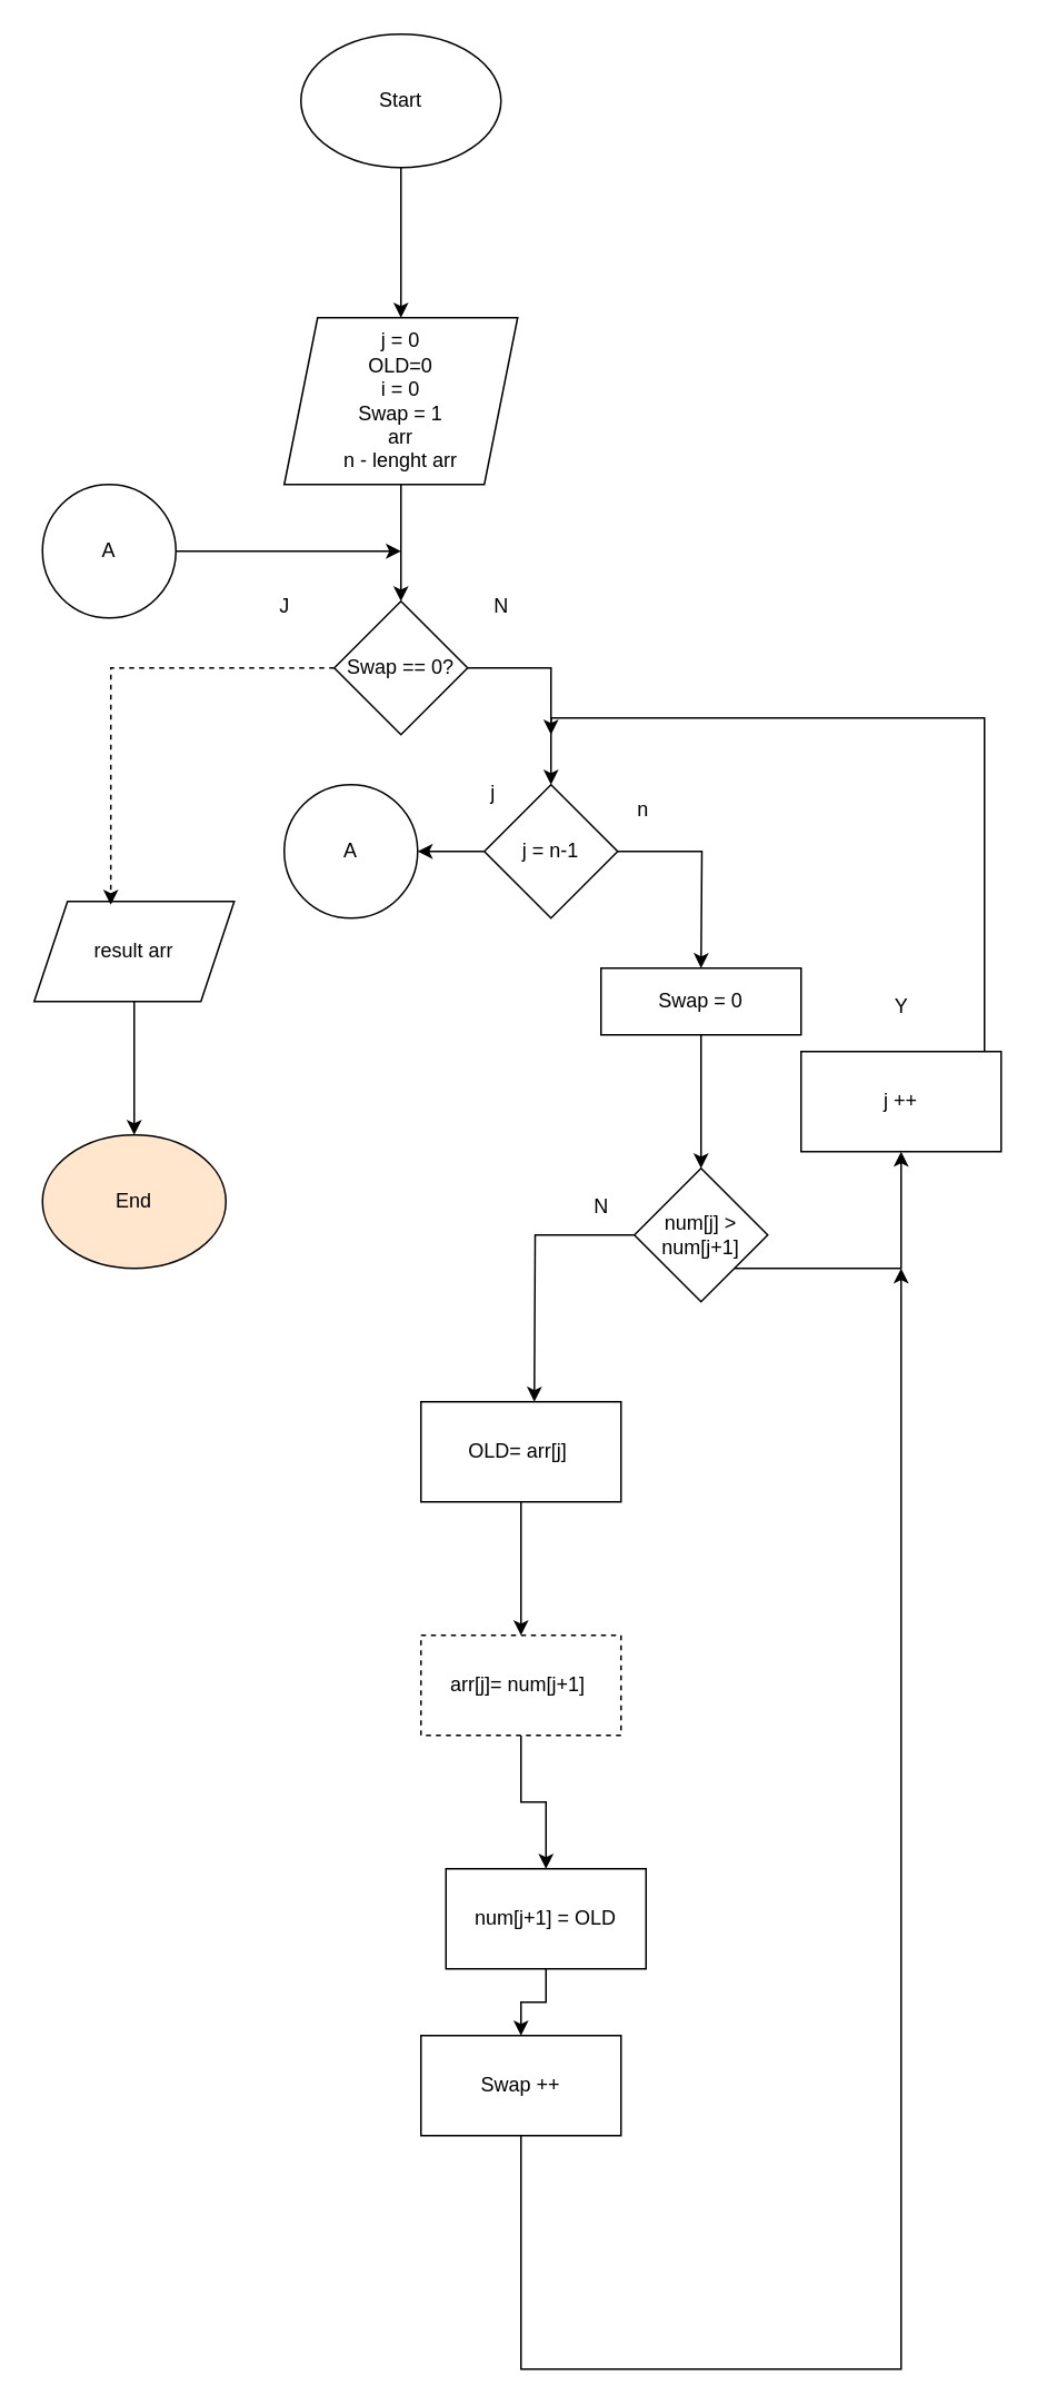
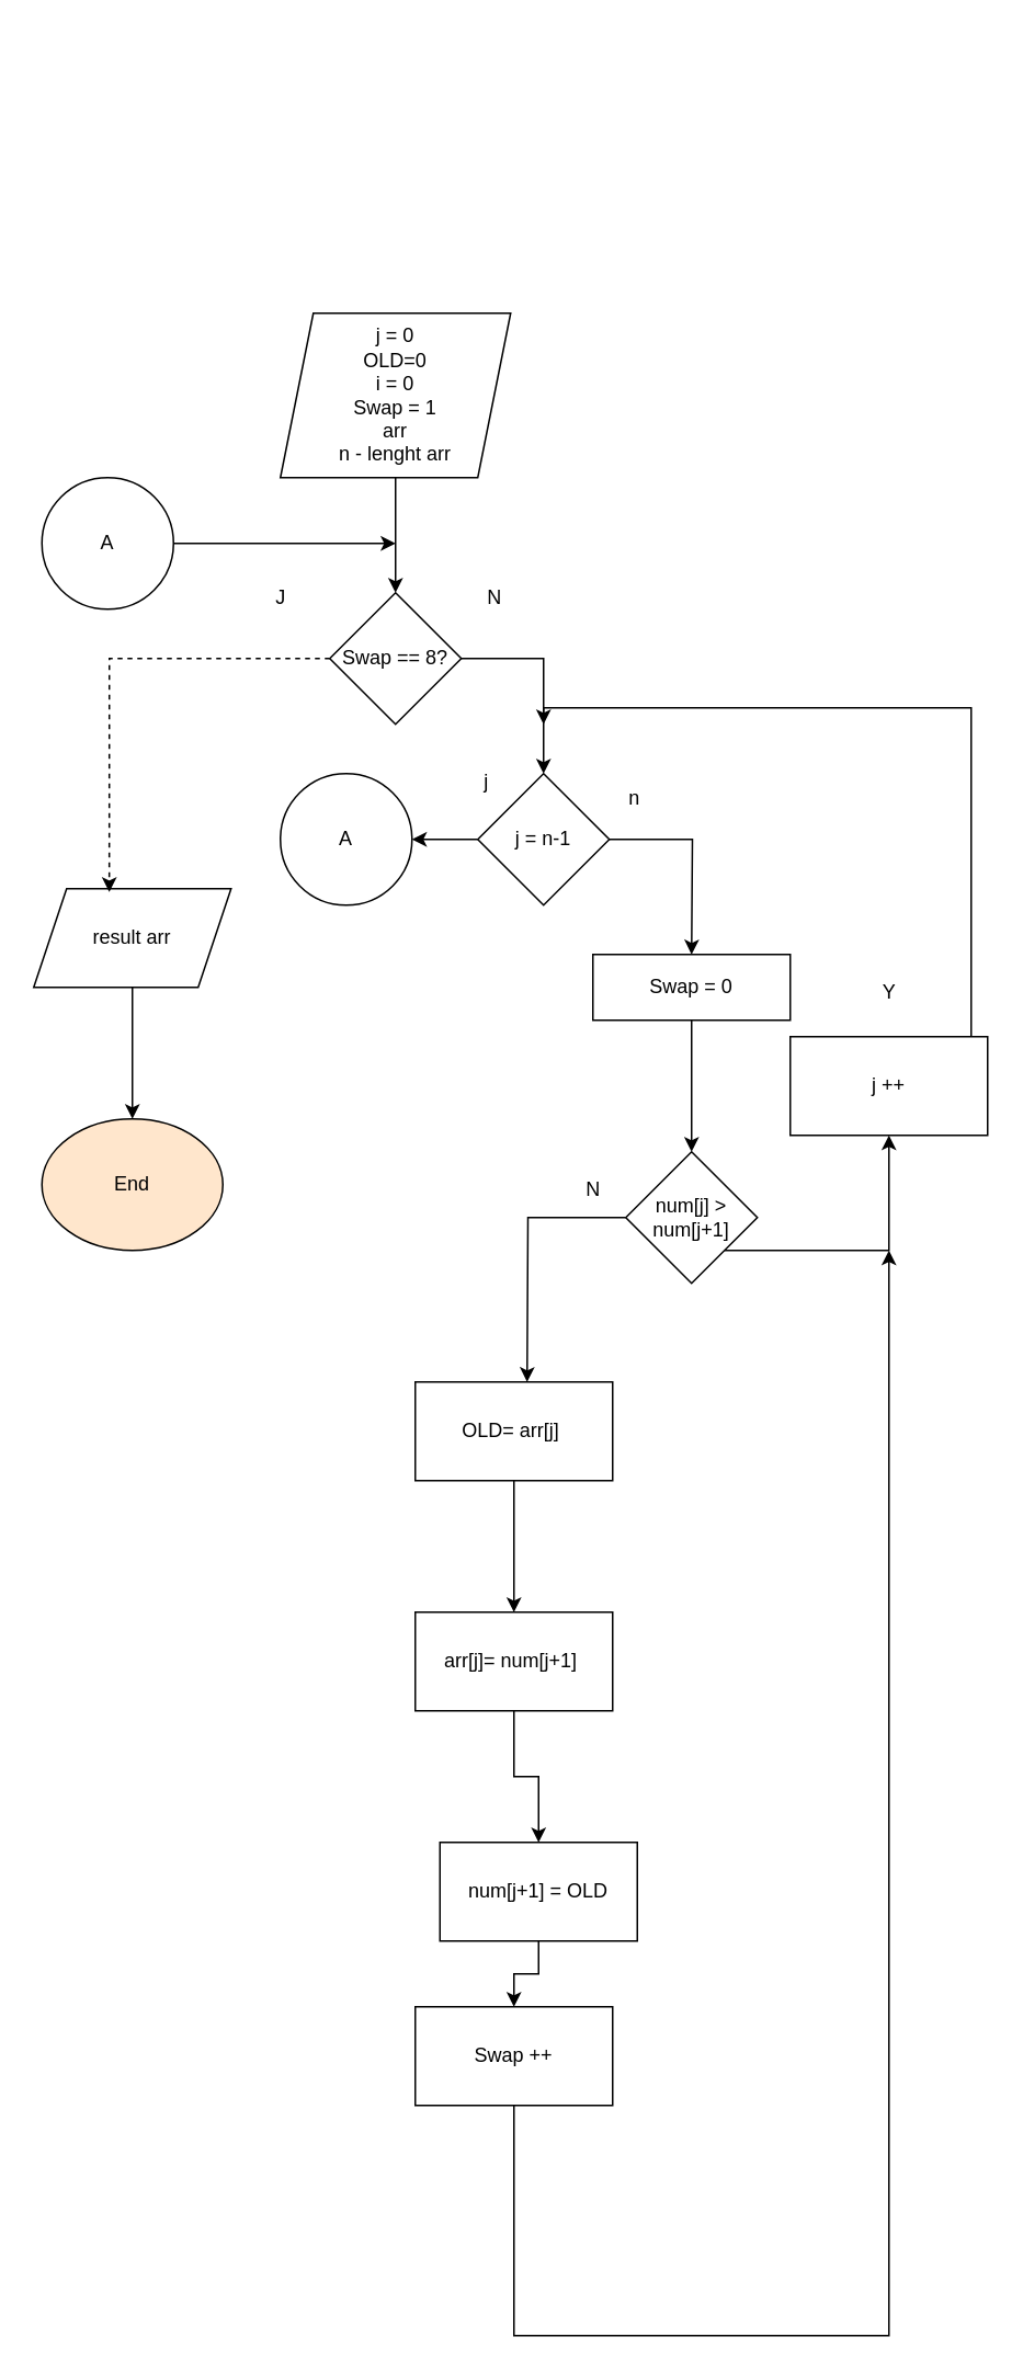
- <mxCell id="3" value="Start" style="ellipse;whiteSpace=wrap;html=1;" parent="1" vertex="1"><mxGeometry x="180" y="20" width="120" height="80" as="geometry" /></mxCell>
- <mxCell id="2" value="" style="edgeStyle=orthogonalEdgeStyle;rounded=0;orthogonalLoop=1;jettySize=auto;html=1;" edge="1" parent="1" source="3" target="5"><mxGeometry relative="1" as="geometry" /></mxCell>
- <mxCell id="21" value="Swap == 0?" style="rhombus;whiteSpace=wrap;html=1;" vertex="1" parent="1"><mxGeometry x="200" y="360" width="80" height="80" as="geometry" /></mxCell>
+ <mxCell id="21" value="Swap == 8?" style="rhombus;whiteSpace=wrap;html=1;" vertex="1" parent="1"><mxGeometry x="200" y="360" width="80" height="80" as="geometry" /></mxCell>
- <mxCell id="29" value="arr[j]= num[j+1]&amp;nbsp;" style="rounded=0;whiteSpace=wrap;html=1;dashed=1;" vertex="1" parent="1"><mxGeometry x="252" y="980" width="120" height="60" as="geometry" /></mxCell>
+ <mxCell id="29" value="arr[j]= num[j+1]&amp;nbsp;" style="rounded=0;whiteSpace=wrap;html=1;" vertex="1" parent="1"><mxGeometry x="252" y="980" width="120" height="60" as="geometry" /></mxCell>
